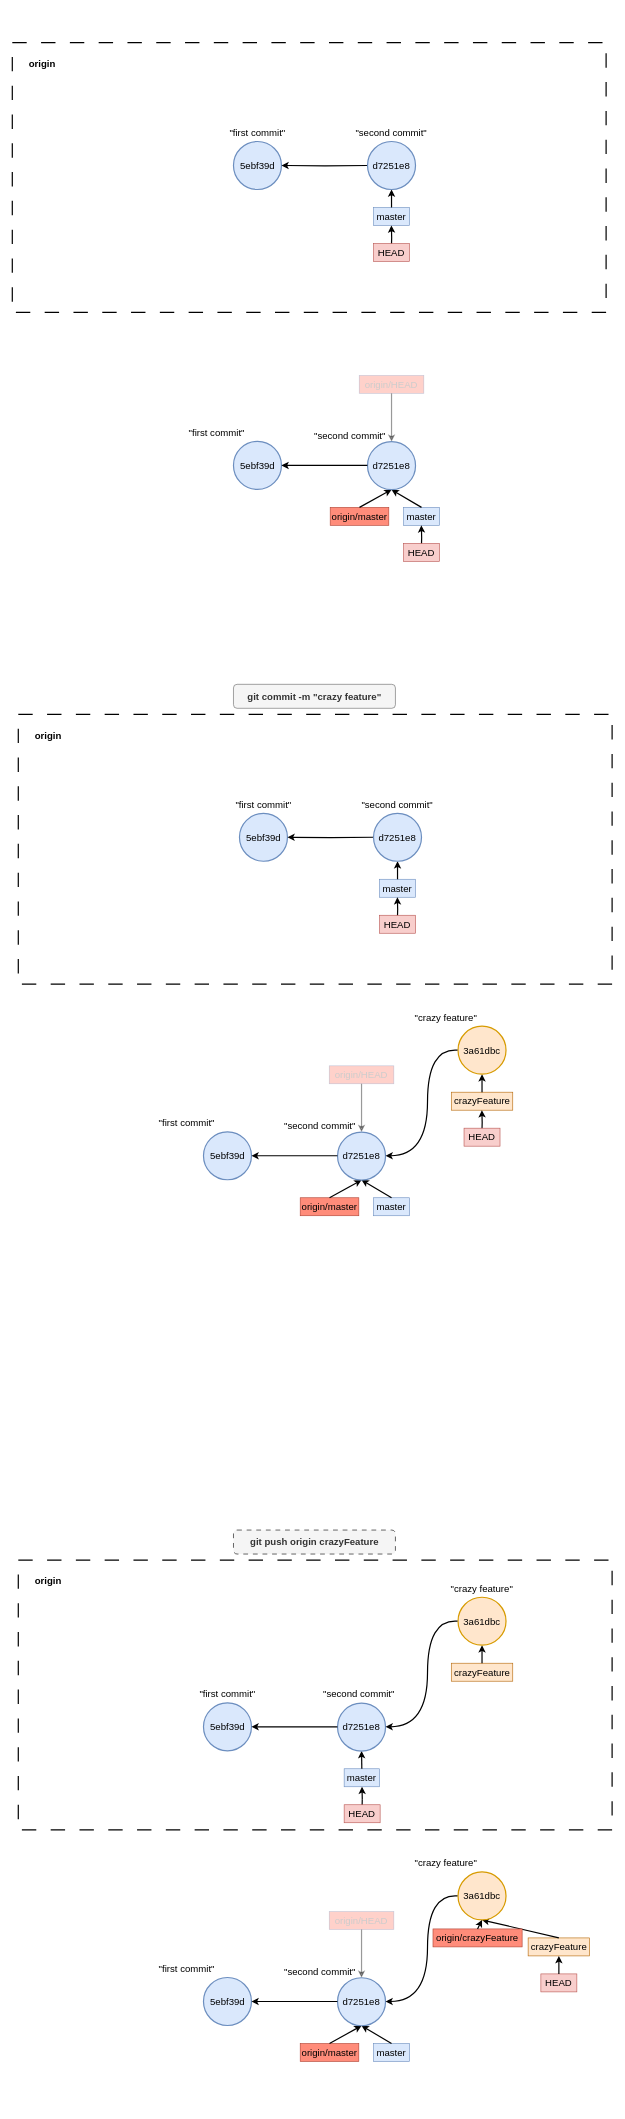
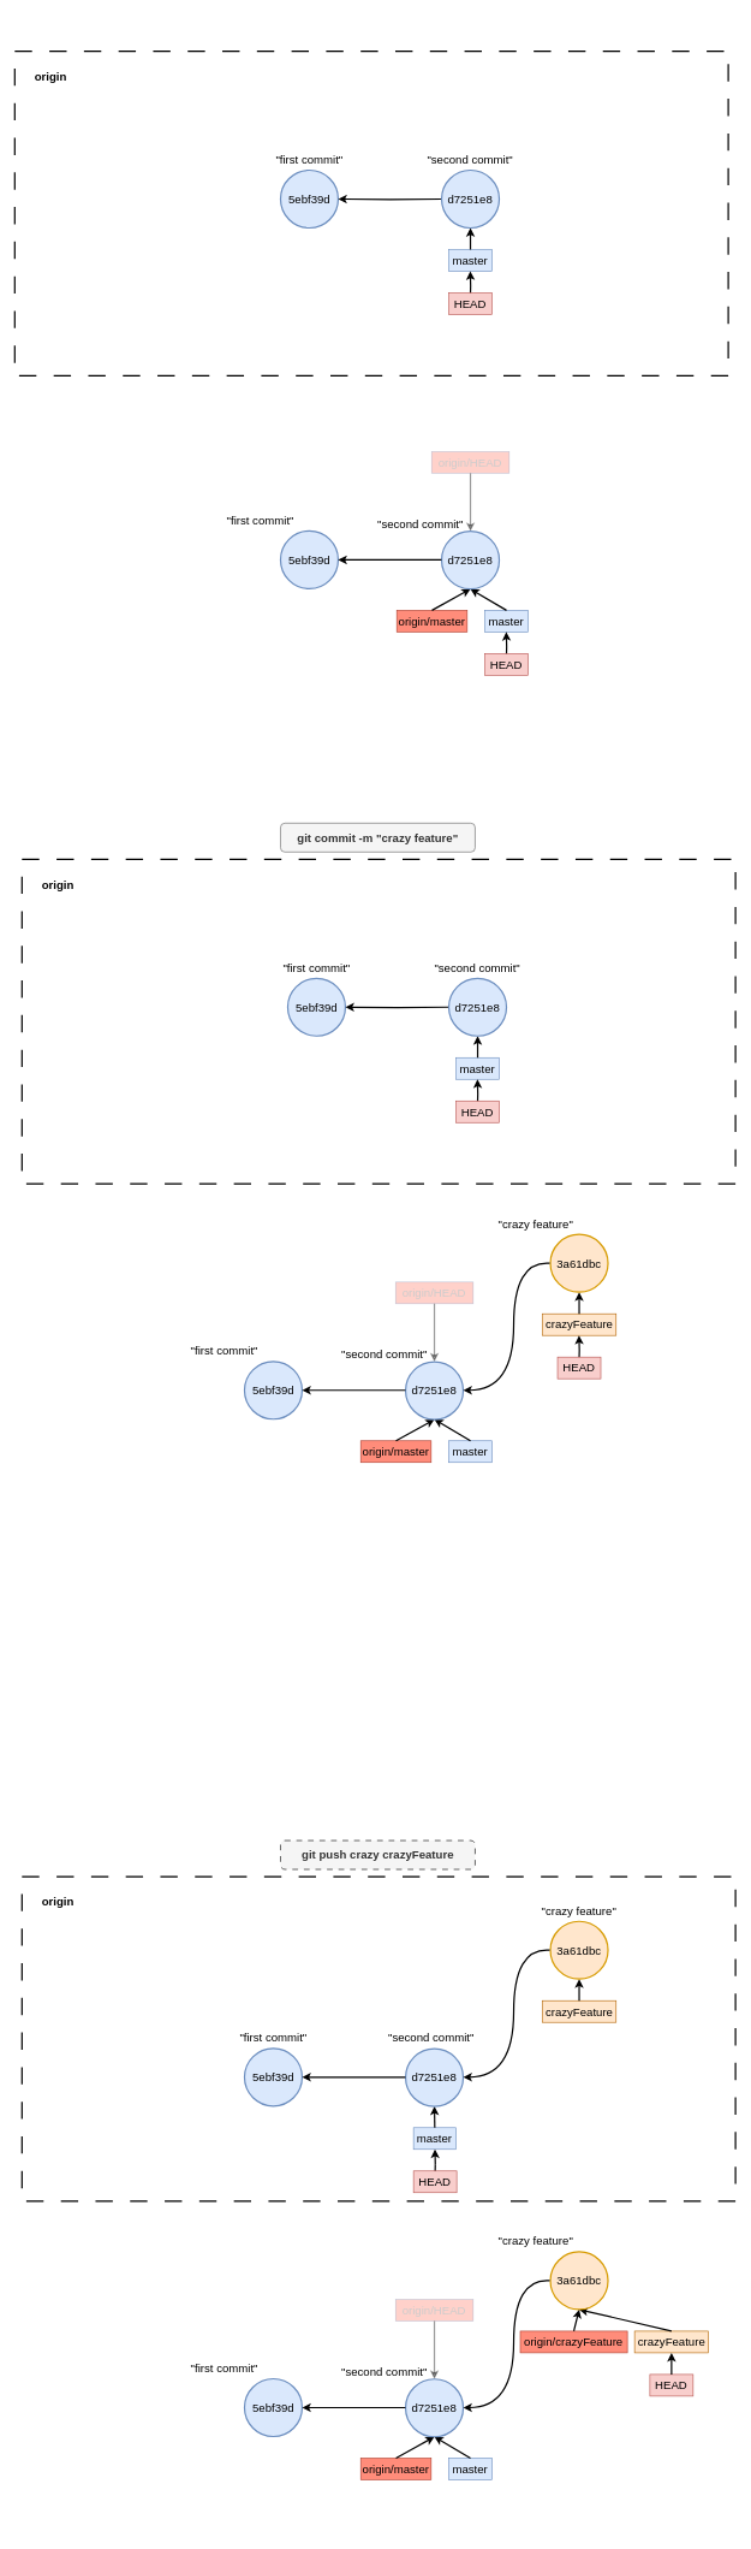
- <mxCell id="81" value="&lt;span style=&quot;font-size: 16px;&quot;&gt;&lt;b&gt;git push origin crazyFeature&lt;/b&gt;&lt;/span&gt;" style="rounded=1;whiteSpace=wrap;html=1;fillColor=#f5f5f5;fontColor=#333333;strokeColor=default;dashed=1;dashPattern=8 8;" vertex="1" parent="1"><mxGeometry x="388.75" y="2550" width="270" height="40" as="geometry" /></mxCell>
+ <mxCell id="81" value="&lt;span style=&quot;font-size: 16px;&quot;&gt;&lt;b&gt;git push crazy crazyFeature&lt;/b&gt;&lt;/span&gt;" style="rounded=1;whiteSpace=wrap;html=1;fillColor=#f5f5f5;fontColor=#333333;strokeColor=default;dashed=1;dashPattern=8 8;" vertex="1" parent="1"><mxGeometry x="388.75" y="2550" width="270" height="40" as="geometry" /></mxCell>
- <mxCell id="96" value="origin/crazyFeature" style="text;html=1;align=center;verticalAlign=middle;whiteSpace=wrap;rounded=0;fillColor=#FF8C7A;strokeColor=#ae4132;fontSize=16;" vertex="1" parent="1"><mxGeometry x="721.38" y="3215" width="148.62" height="30" as="geometry" /></mxCell>
+ <mxCell id="96" value="origin/crazyFeature" style="text;html=1;align=center;verticalAlign=middle;whiteSpace=wrap;rounded=0;fillColor=#FF8C7A;strokeColor=#ae4132;fontSize=16;" vertex="1" parent="1"><mxGeometry x="721.38" y="3230" width="148.62" height="30" as="geometry" /></mxCell>
